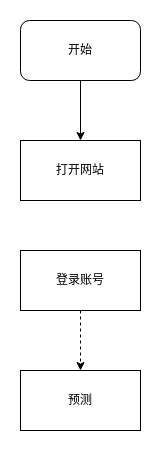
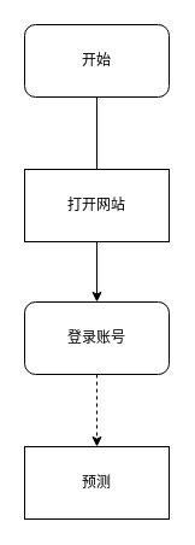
- <mxCell id="2" value="" style="edgeStyle=orthogonalEdgeStyle;rounded=0;orthogonalLoop=1;jettySize=auto;html=1;" parent="1" source="3" target="5" edge="1"><mxGeometry relative="1" as="geometry" /></mxCell>
+ <mxCell id="2" value="" style="edgeStyle=orthogonalEdgeStyle;rounded=0;orthogonalLoop=1;jettySize=auto;html=1;endArrow=none;" parent="1" source="3" target="5" edge="1"><mxGeometry relative="1" as="geometry" /></mxCell>
+ <mxCell id="4" value="" style="edgeStyle=orthogonalEdgeStyle;rounded=0;orthogonalLoop=1;jettySize=auto;html=1;" parent="1" source="5" target="7" edge="1"><mxGeometry relative="1" as="geometry" /></mxCell>
- <mxCell id="7" value="登录账号" style="rounded=0;whiteSpace=wrap;html=1;" parent="1" vertex="1"><mxGeometry x="20" y="250" width="120" height="60" as="geometry" /></mxCell>
+ <mxCell id="7" value="登录账号" style="whiteSpace=wrap;html=1;rounded=1;" parent="1" vertex="1"><mxGeometry x="20" y="250" width="120" height="60" as="geometry" /></mxCell>
